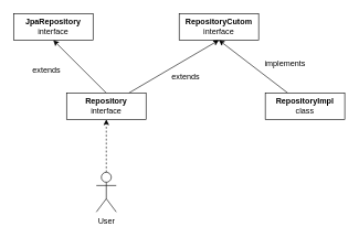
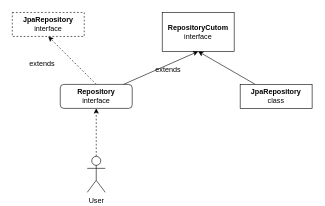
- <mxCell id="2" value="&lt;b&gt;JpaRepository&lt;/b&gt;&lt;br&gt;interface" style="rounded=0;whiteSpace=wrap;html=1;" vertex="1" parent="1"><mxGeometry x="20" y="20" width="120" height="40" as="geometry" /></mxCell>
+ <mxCell id="2" value="&lt;b&gt;JpaRepository&lt;/b&gt;&lt;br&gt;interface" style="rounded=0;whiteSpace=wrap;html=1;dashed=1;" vertex="1" parent="1"><mxGeometry x="20" y="20" width="120" height="40" as="geometry" /></mxCell>
- <mxCell id="3" value="&lt;b&gt;RepositoryCutom&lt;/b&gt;&lt;br&gt;interface" style="rounded=0;whiteSpace=wrap;html=1;" vertex="1" parent="1"><mxGeometry x="270" y="20" width="120" height="40" as="geometry" /></mxCell>
+ <mxCell id="3" value="&lt;b&gt;RepositoryCutom&lt;/b&gt;&lt;br&gt;interface" style="rounded=0;whiteSpace=wrap;html=1;" vertex="1" parent="1"><mxGeometry x="270" y="20" width="120" height="65" as="geometry" /></mxCell>
- <mxCell id="11" value="implements" style="text;html=1;strokeColor=none;fillColor=none;align=center;verticalAlign=middle;whiteSpace=wrap;rounded=0;" vertex="1" parent="1"><mxGeometry x="400" y="80" width="60" height="30" as="geometry" /></mxCell>
- <mxCell id="4" style="rounded=0;orthogonalLoop=1;jettySize=auto;html=1;exitX=0.5;exitY=0;exitDx=0;exitDy=0;entryX=0.5;entryY=1;entryDx=0;entryDy=0;" edge="1" parent="1" source="6" target="2"><mxGeometry relative="1" as="geometry" /></mxCell>
+ <mxCell id="4" style="rounded=0;orthogonalLoop=1;jettySize=auto;html=1;exitX=0.5;exitY=0;exitDx=0;exitDy=0;entryX=0.5;entryY=1;entryDx=0;entryDy=0;dashed=1;" edge="1" parent="1" source="6" target="2"><mxGeometry relative="1" as="geometry" /></mxCell>
- <mxCell id="6" value="&lt;b&gt;Repository&lt;/b&gt;&lt;br&gt;interface" style="rounded=0;whiteSpace=wrap;html=1;" vertex="1" parent="1"><mxGeometry x="100" y="140" width="120" height="40" as="geometry" /></mxCell>
+ <mxCell id="6" value="&lt;b&gt;Repository&lt;/b&gt;&lt;br&gt;interface" style="whiteSpace=wrap;html=1;rounded=1;" vertex="1" parent="1"><mxGeometry x="100" y="140" width="120" height="40" as="geometry" /></mxCell>
- <mxCell id="8" value="&lt;b&gt;RepositoryImpl&lt;/b&gt;&lt;br&gt;class" style="rounded=0;whiteSpace=wrap;html=1;" vertex="1" parent="1"><mxGeometry x="400" y="140" width="120" height="40" as="geometry" /></mxCell>
+ <mxCell id="8" value="&lt;b&gt;JpaRepository&lt;/b&gt;&lt;br&gt;class" style="rounded=0;whiteSpace=wrap;html=1;" vertex="1" parent="1"><mxGeometry x="400" y="140" width="120" height="40" as="geometry" /></mxCell>
